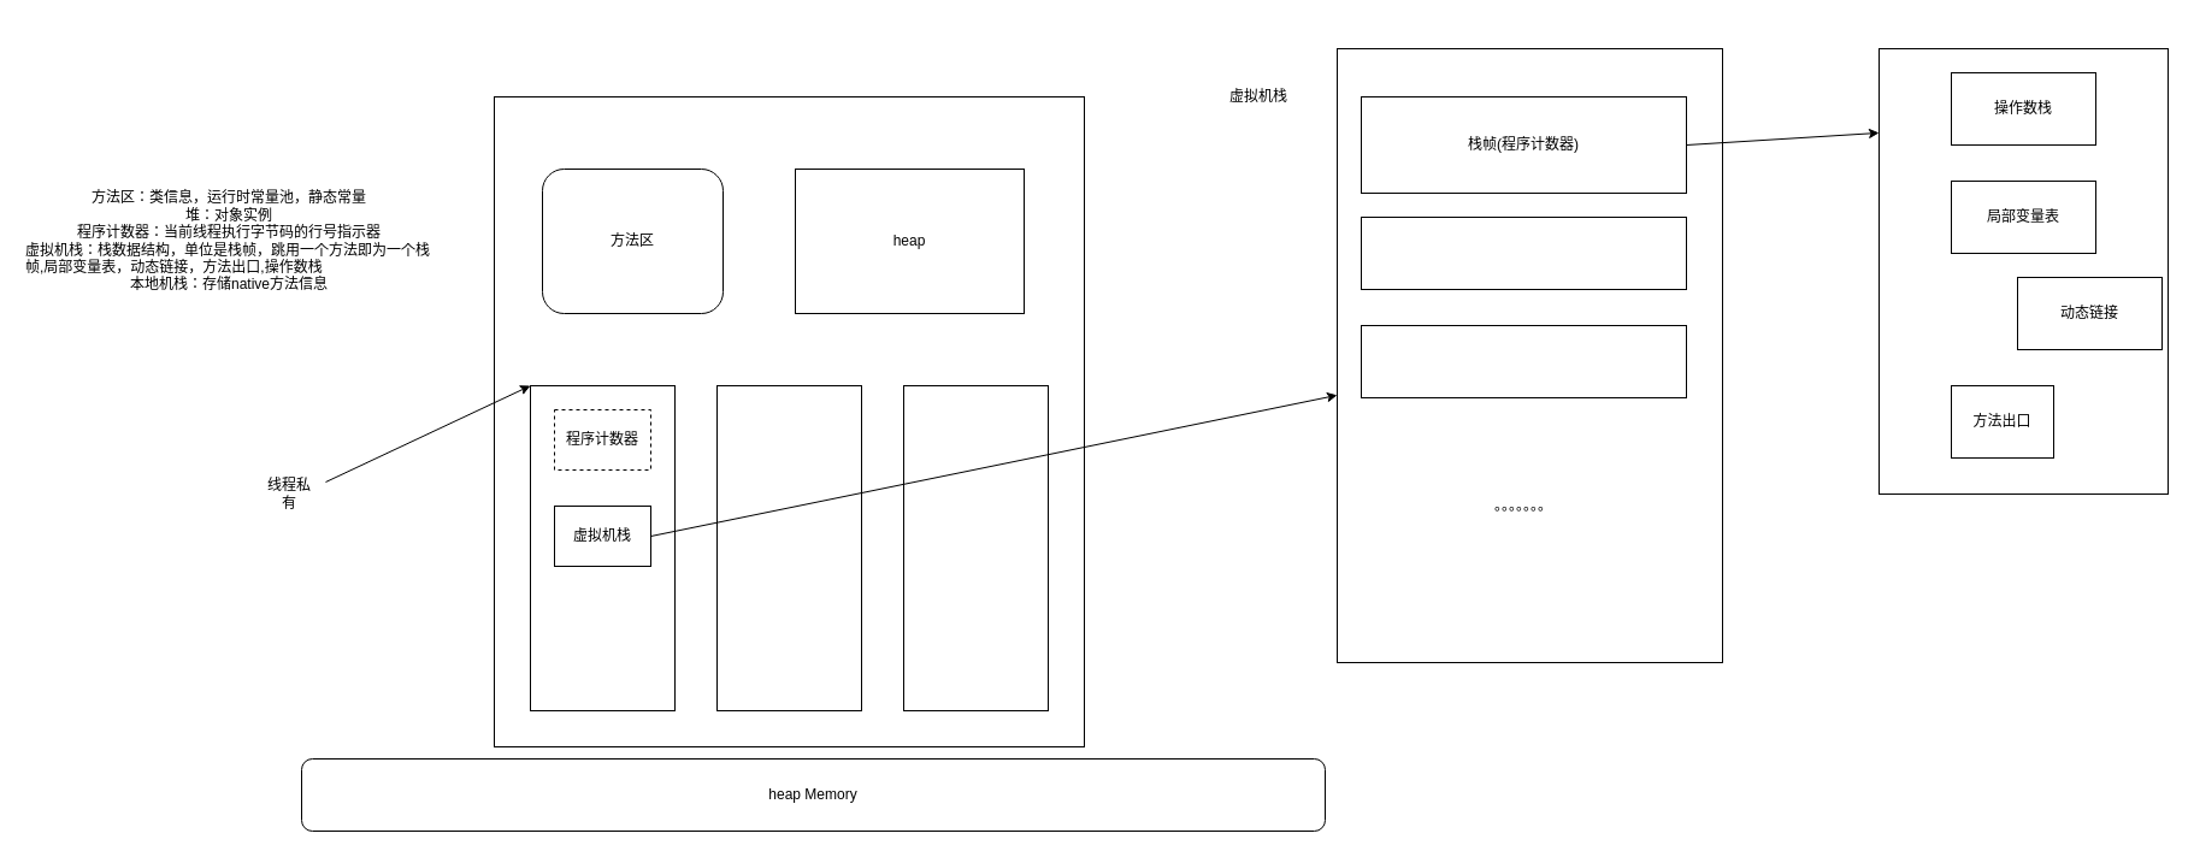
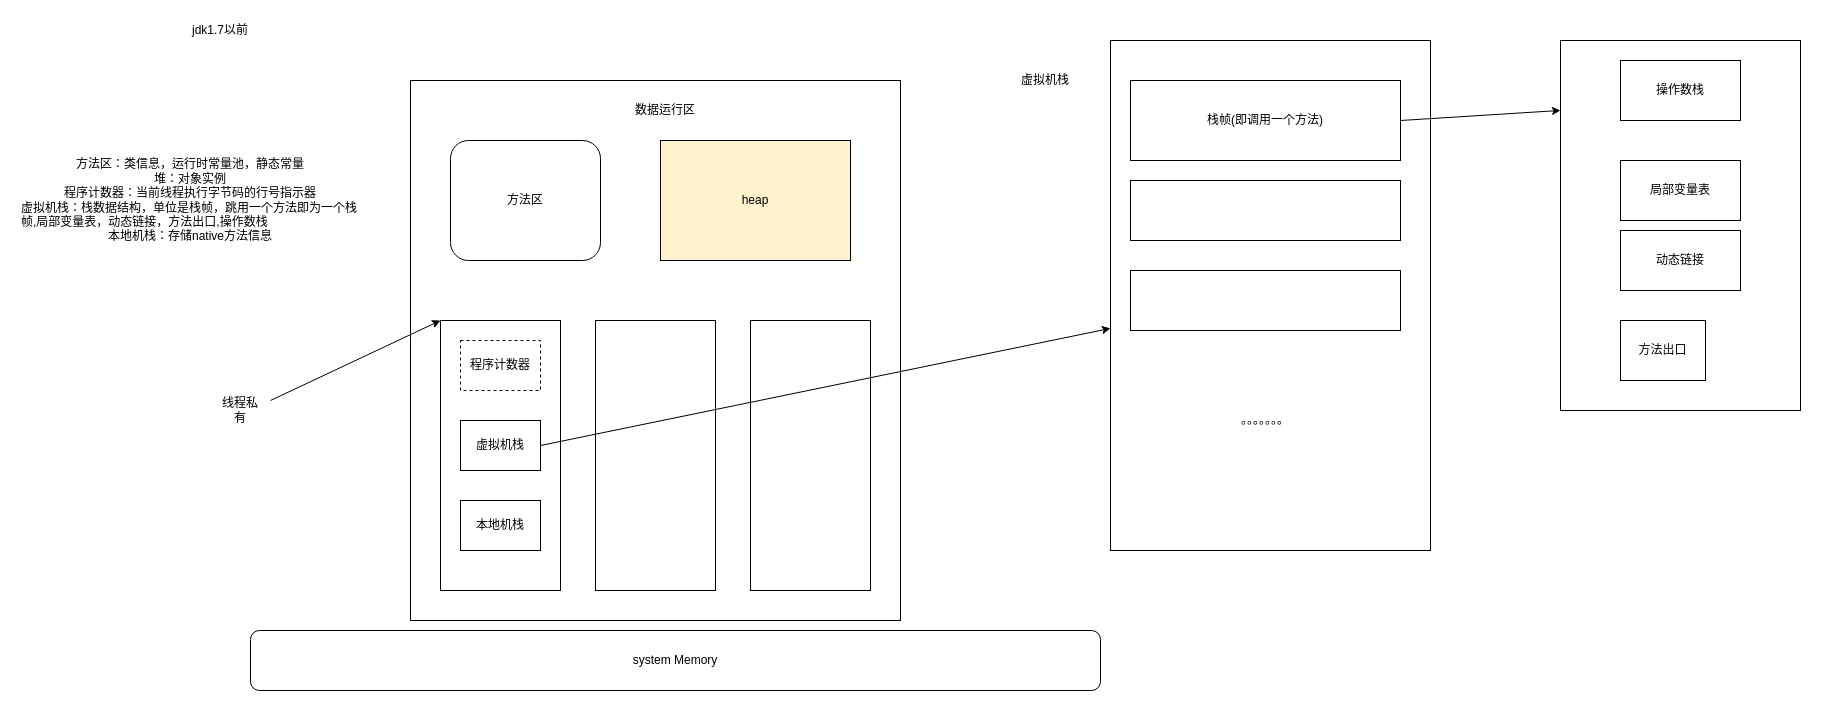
+ <mxCell id="4" value="jdk1.7以前" style="text;html=1;strokeColor=none;fillColor=none;align=center;verticalAlign=middle;whiteSpace=wrap;rounded=0;" vertex="1" parent="1"><mxGeometry x="180" y="20" width="80" height="20" as="geometry" /></mxCell>
+ <mxCell id="16" value="数据运行区" style="text;html=1;strokeColor=none;fillColor=none;align=center;verticalAlign=middle;whiteSpace=wrap;rounded=0;" vertex="1" parent="1"><mxGeometry x="620" y="100" width="90" height="20" as="geometry" /></mxCell>
- <mxCell id="20" value="栈帧(程序计数器)" style="rounded=0;whiteSpace=wrap;html=1;" vertex="1" parent="1"><mxGeometry x="1130" y="80" width="270" height="80" as="geometry" /></mxCell>
+ <mxCell id="20" value="栈帧(即调用一个方法)" style="rounded=0;whiteSpace=wrap;html=1;" vertex="1" parent="1"><mxGeometry x="1130" y="80" width="270" height="80" as="geometry" /></mxCell>
- <mxCell id="27" value="局部变量表" style="rounded=0;whiteSpace=wrap;html=1;" vertex="1" parent="1"><mxGeometry x="1620" y="150" width="120" height="60" as="geometry" /></mxCell>
+ <mxCell id="27" value="局部变量表" style="rounded=0;whiteSpace=wrap;html=1;" vertex="1" parent="1"><mxGeometry x="1620" y="160" width="120" height="60" as="geometry" /></mxCell>
- <mxCell id="9" value="heap" style="rounded=0;whiteSpace=wrap;html=1;" vertex="1" parent="1"><mxGeometry x="660" y="140" width="190" height="120" as="geometry" /></mxCell>
+ <mxCell id="9" value="heap" style="rounded=0;whiteSpace=wrap;html=1;fillColor=#fff2cc;" vertex="1" parent="1"><mxGeometry x="660" y="140" width="190" height="120" as="geometry" /></mxCell>
- <mxCell id="28" value="动态链接" style="rounded=0;whiteSpace=wrap;html=1;" vertex="1" parent="1"><mxGeometry x="1675" y="230" width="120" height="60" as="geometry" /></mxCell>
+ <mxCell id="28" value="动态链接" style="rounded=0;whiteSpace=wrap;html=1;" vertex="1" parent="1"><mxGeometry x="1620" y="230" width="120" height="60" as="geometry" /></mxCell>
+ <mxCell id="13" value="本地机栈" style="rounded=0;whiteSpace=wrap;html=1;" vertex="1" parent="1"><mxGeometry x="460" y="500" width="80" height="50" as="geometry" /></mxCell>
- <mxCell id="3" value="heap Memory" style="rounded=1;whiteSpace=wrap;html=1;" vertex="1" parent="1"><mxGeometry x="250" y="630" width="850" height="60" as="geometry" /></mxCell>
+ <mxCell id="3" value="system Memory" style="rounded=1;whiteSpace=wrap;html=1;" vertex="1" parent="1"><mxGeometry x="250" y="630" width="850" height="60" as="geometry" /></mxCell>
